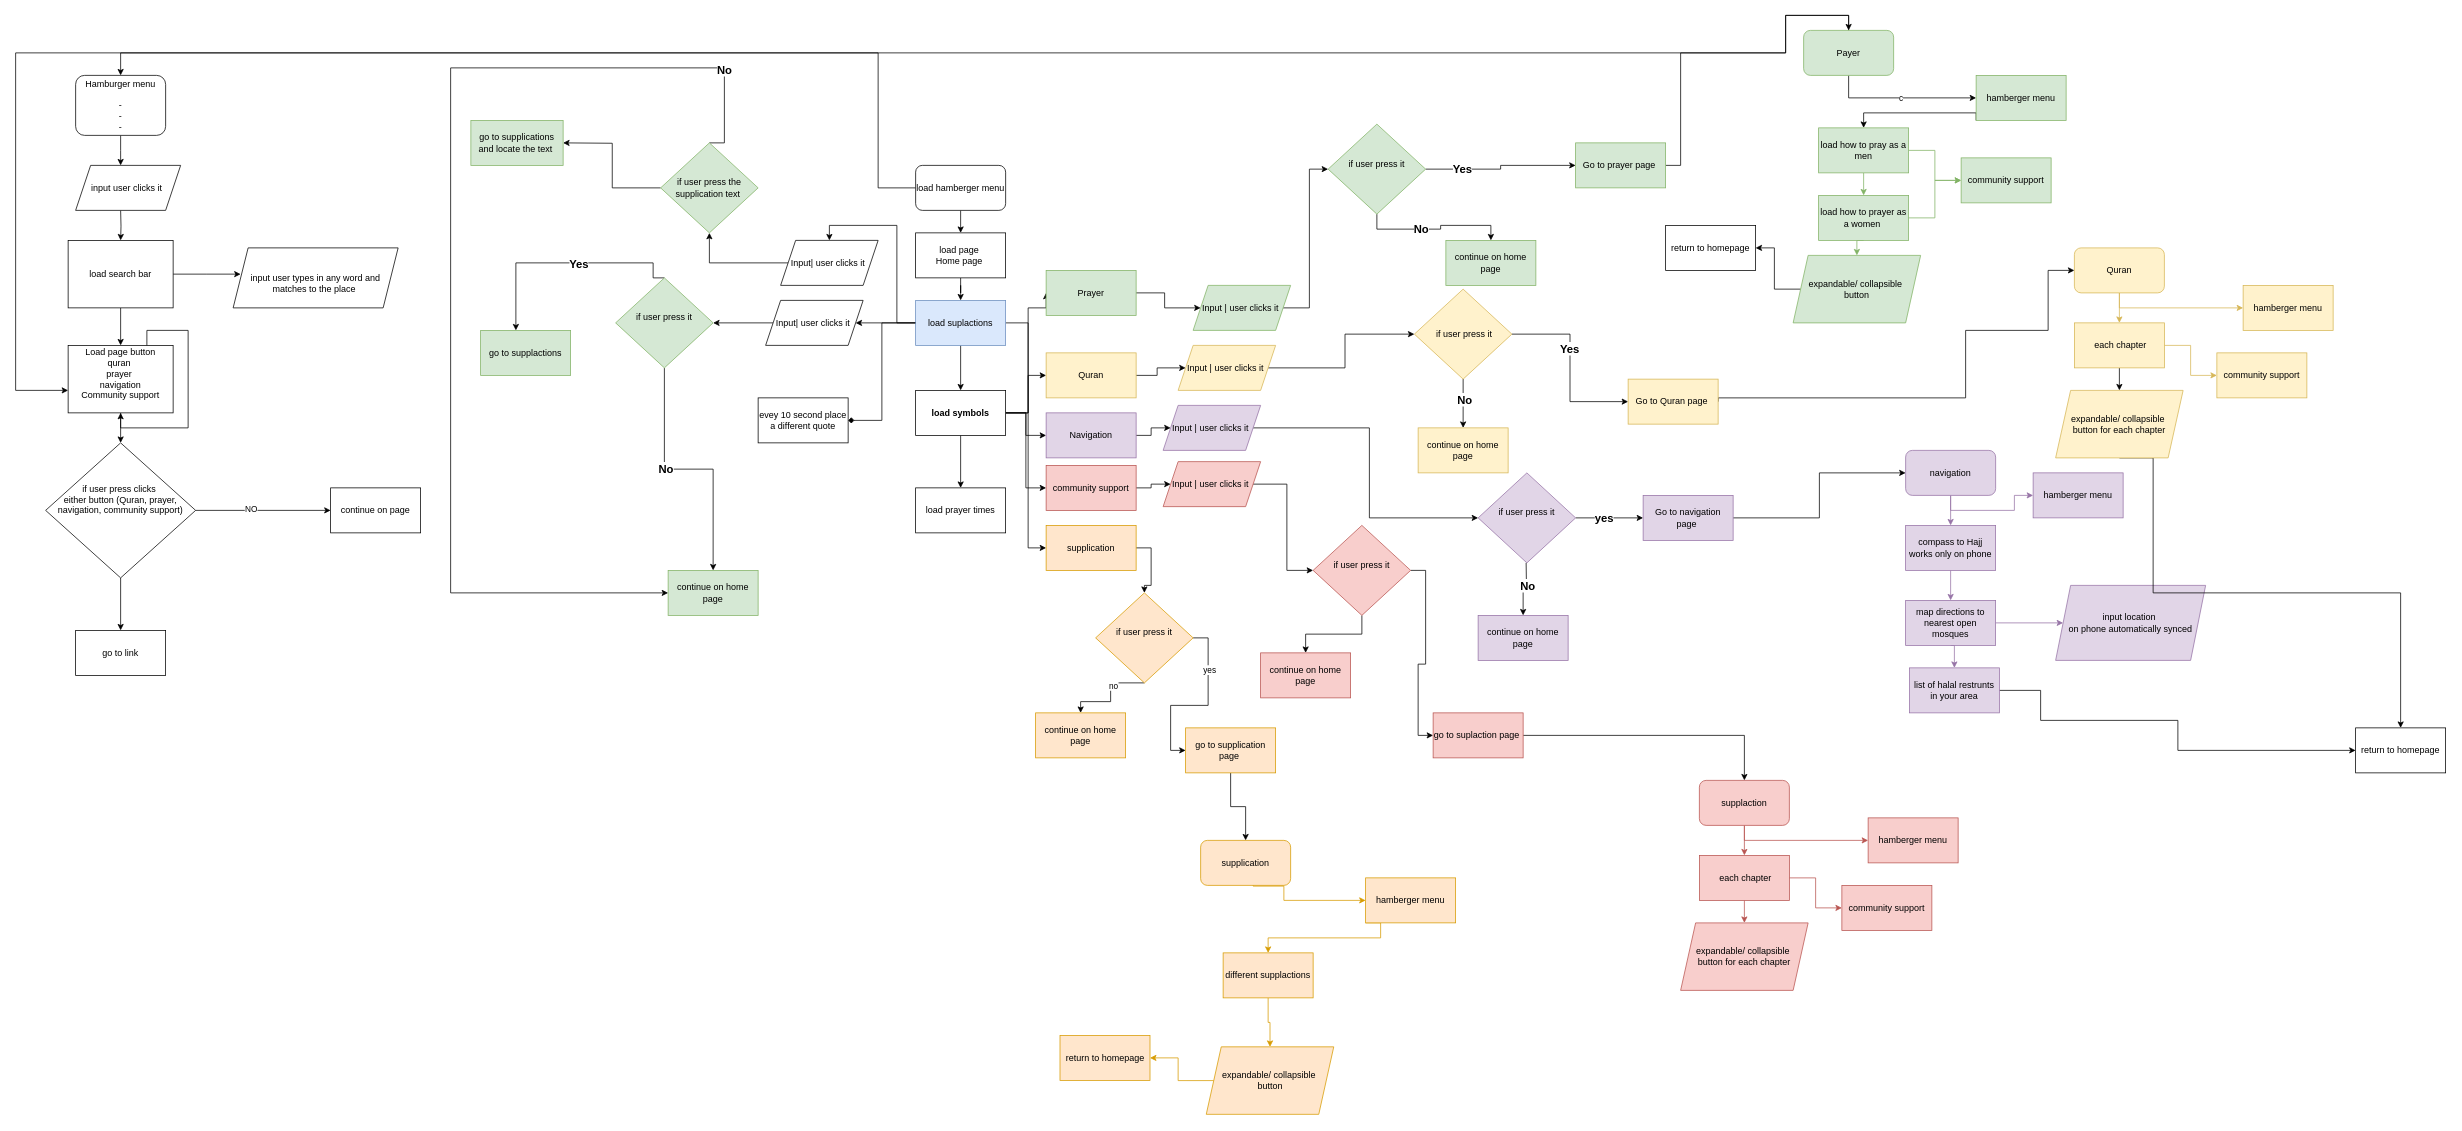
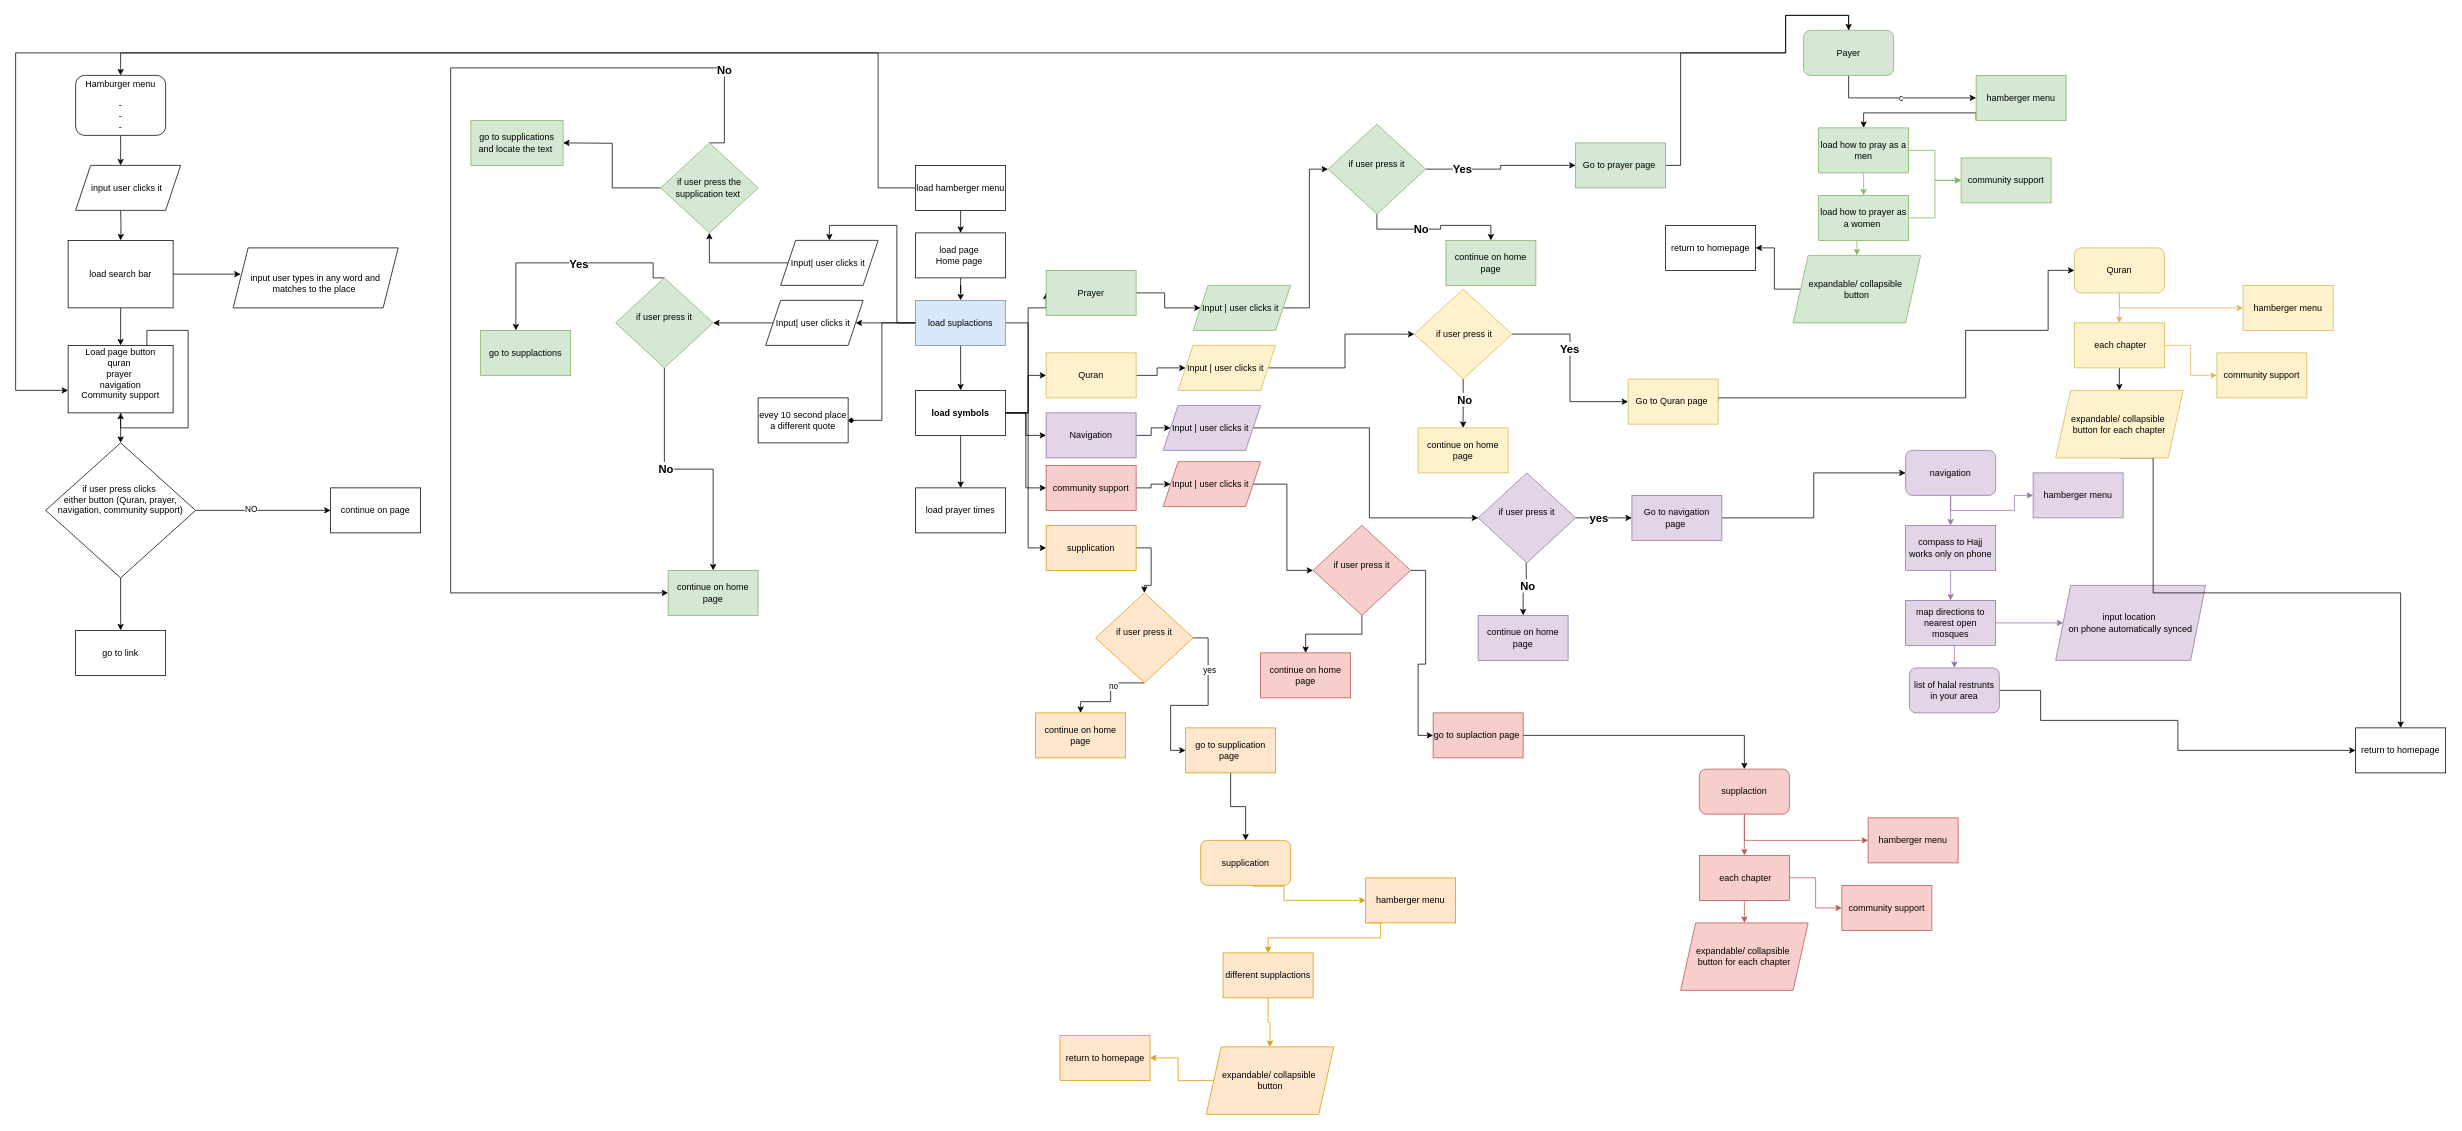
- <mxCell id="18" value="load hamberger menu" style="whiteSpace=wrap;html=1;rounded=1;" parent="1" vertex="1"><mxGeometry x="1220" y="220" width="120" height="60" as="geometry" /></mxCell>
+ <mxCell id="18" value="load hamberger menu" style="rounded=0;whiteSpace=wrap;html=1;" parent="1" vertex="1"><mxGeometry x="1220" y="220" width="120" height="60" as="geometry" /></mxCell>
- <mxCell id="61" value="Go to navigation page&amp;nbsp;" style="rounded=0;whiteSpace=wrap;html=1;fillColor=#e1d5e7;strokeColor=#9673a6;" parent="1" vertex="1"><mxGeometry x="2190" y="660" width="120" height="60" as="geometry" /></mxCell>
+ <mxCell id="61" value="Go to navigation page&amp;nbsp;" style="rounded=0;whiteSpace=wrap;html=1;fillColor=#e1d5e7;strokeColor=#9673a6;" parent="1" vertex="1"><mxGeometry x="2175" y="660" width="120" height="60" as="geometry" /></mxCell>
- <mxCell id="120" value="list of halal restrunts in your area" style="rounded=0;whiteSpace=wrap;html=1;fillColor=#e1d5e7;strokeColor=#9673a6;" parent="1" vertex="1"><mxGeometry x="2545" y="890" width="120" height="60" as="geometry" /></mxCell>
+ <mxCell id="120" value="list of halal restrunts in your area" style="whiteSpace=wrap;html=1;fillColor=#e1d5e7;strokeColor=#9673a6;rounded=1;" parent="1" vertex="1"><mxGeometry x="2545" y="890" width="120" height="60" as="geometry" /></mxCell>
- <mxCell id="148" value="supplaction" style="rounded=1;whiteSpace=wrap;html=1;fillColor=#f8cecc;strokeColor=#b85450;" parent="1" vertex="1"><mxGeometry x="2265" y="1040" width="120" height="60" as="geometry" /></mxCell>
+ <mxCell id="148" value="supplaction" style="rounded=1;whiteSpace=wrap;html=1;fillColor=#f8cecc;strokeColor=#b85450;" parent="1" vertex="1"><mxGeometry x="2265" y="1025" width="120" height="60" as="geometry" /></mxCell>
